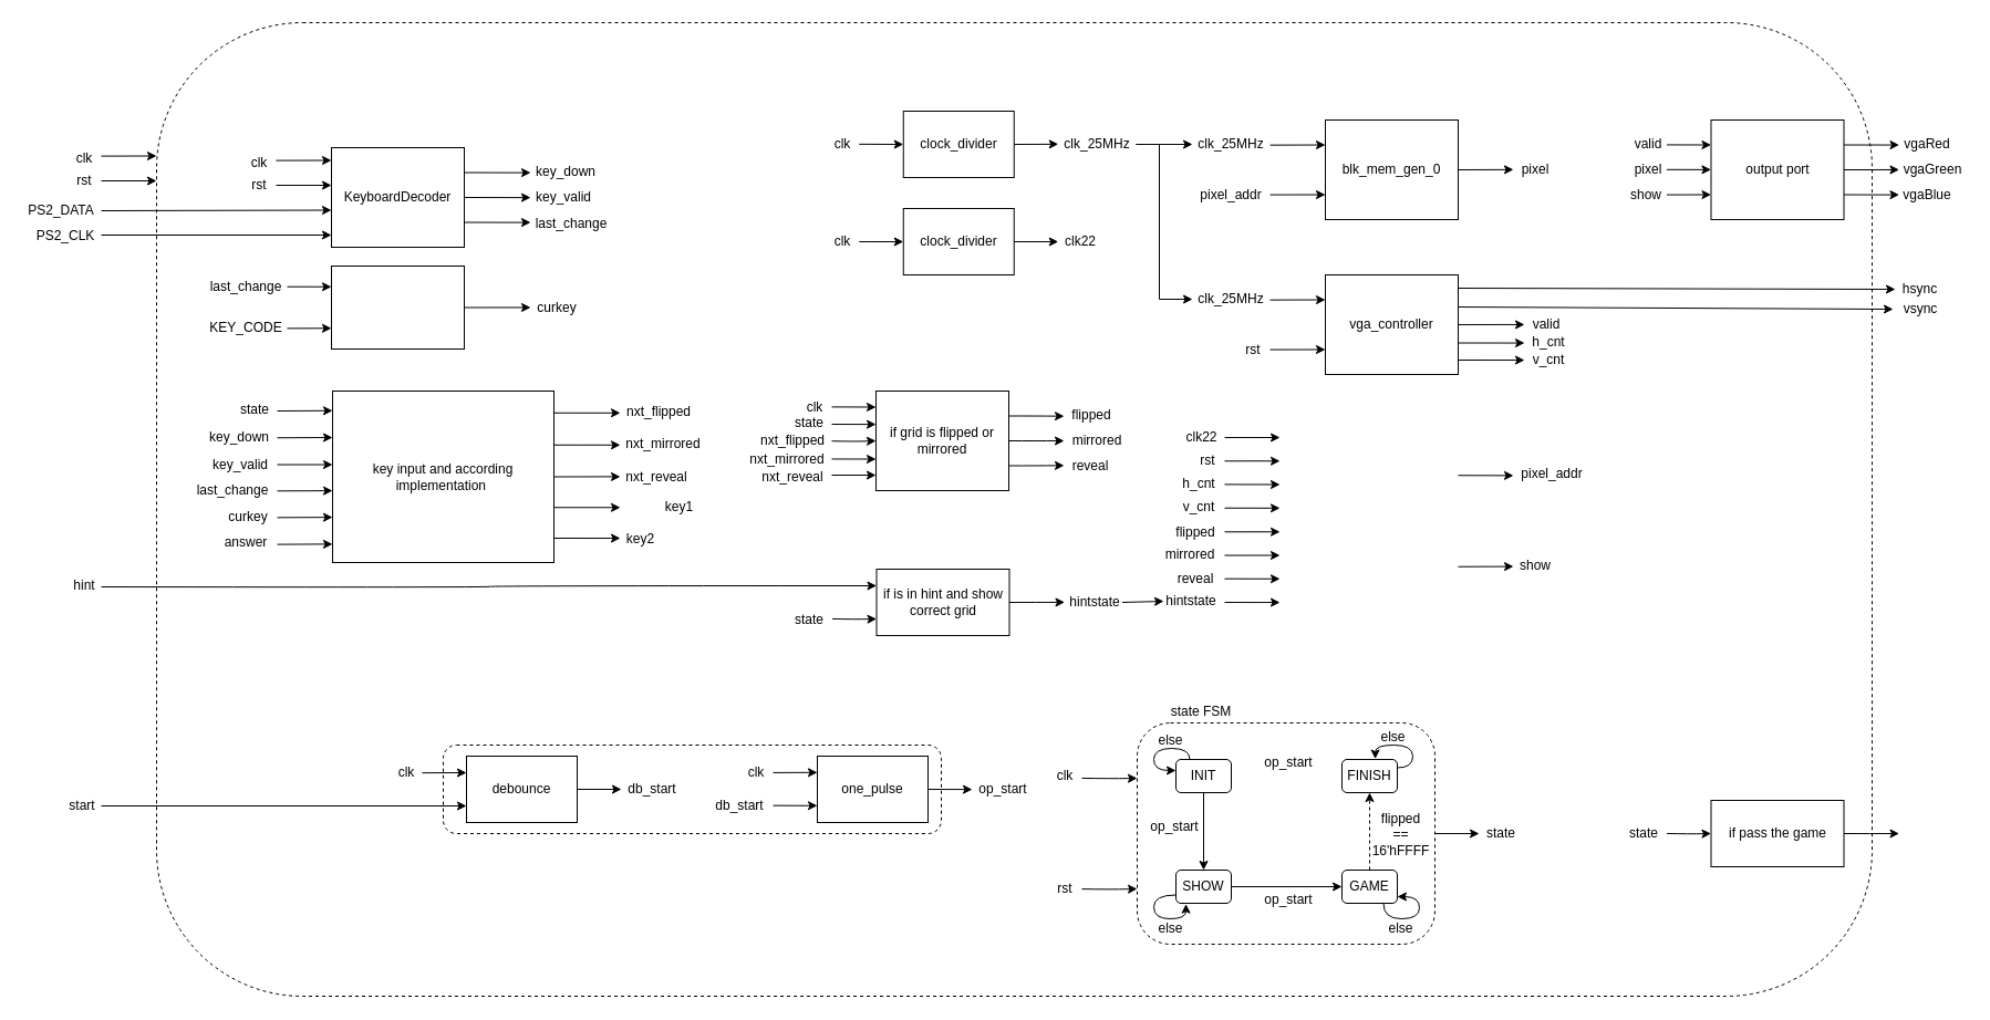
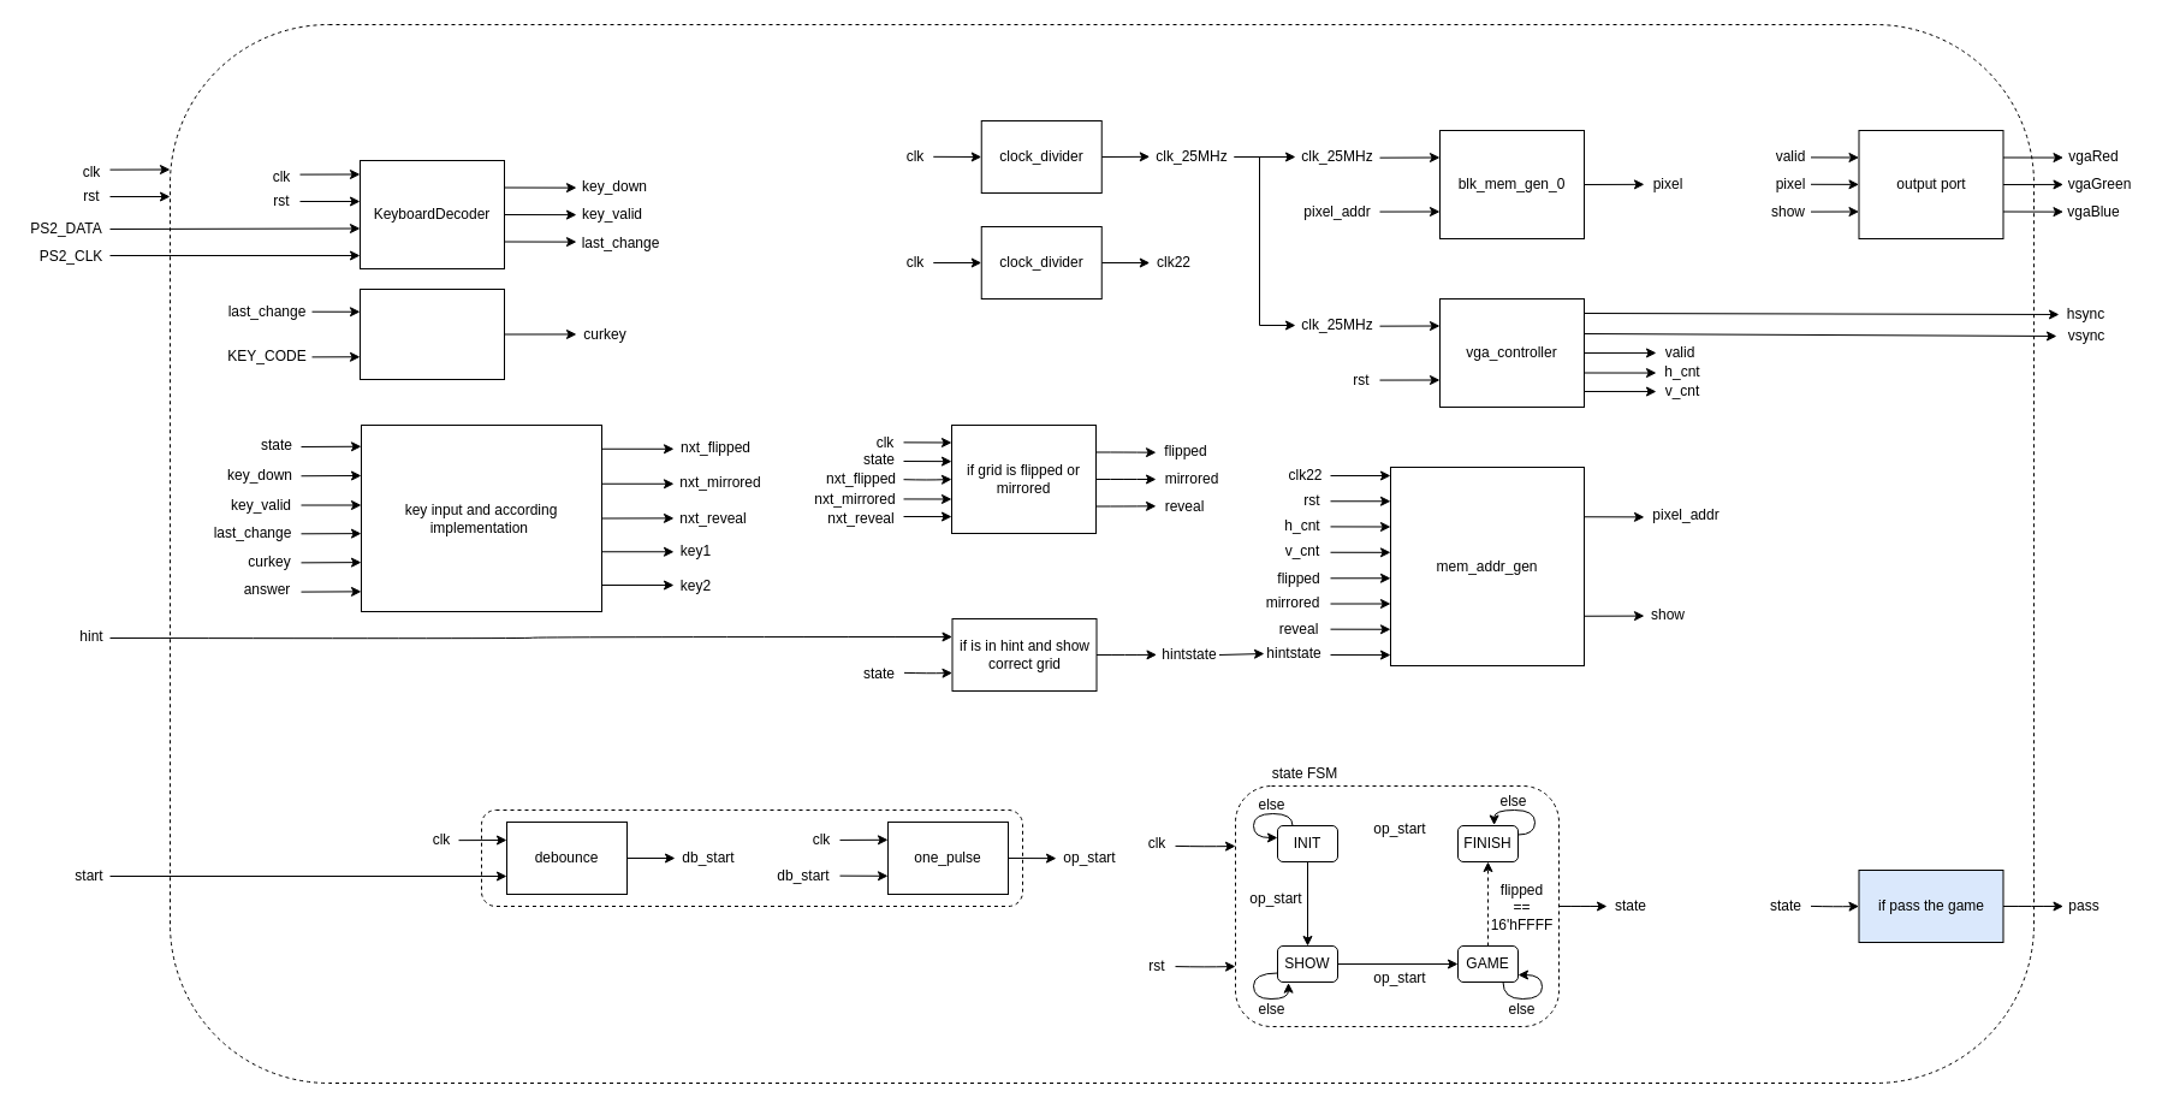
- <mxCell id="110" value="key1" style="text;html=1;strokeColor=none;fillColor=none;align=center;verticalAlign=middle;whiteSpace=wrap;rounded=0;" parent="97" vertex="1"><mxGeometry x="422" y="95" width="41" height="20" as="geometry" /></mxCell>
+ <mxCell id="110" value="key1" style="text;html=1;strokeColor=none;fillColor=none;align=center;verticalAlign=middle;whiteSpace=wrap;rounded=0;" parent="97" vertex="1"><mxGeometry x="387" y="95" width="41" height="20" as="geometry" /></mxCell>
+ <mxCell id="155" value="mem_addr_gen" style="rounded=0;whiteSpace=wrap;html=1;" parent="149" vertex="1"><mxGeometry x="111" y="3" width="161" height="165" as="geometry" /></mxCell>
- <mxCell id="94" value="if pass the game" style="rounded=0;whiteSpace=wrap;html=1;" parent="91" vertex="1"><mxGeometry x="80.5" width="120" height="60" as="geometry" /></mxCell>
+ <mxCell id="94" value="if pass the game" style="rounded=0;whiteSpace=wrap;html=1;fillColor=#dae8fc;" parent="91" vertex="1"><mxGeometry x="80.5" width="120" height="60" as="geometry" /></mxCell>
+ <mxCell id="96" value="pass" style="text;html=1;strokeColor=none;fillColor=none;align=center;verticalAlign=middle;whiteSpace=wrap;rounded=0;" parent="91" vertex="1"><mxGeometry x="247.5" y="20" width="40" height="20" as="geometry" /></mxCell>
